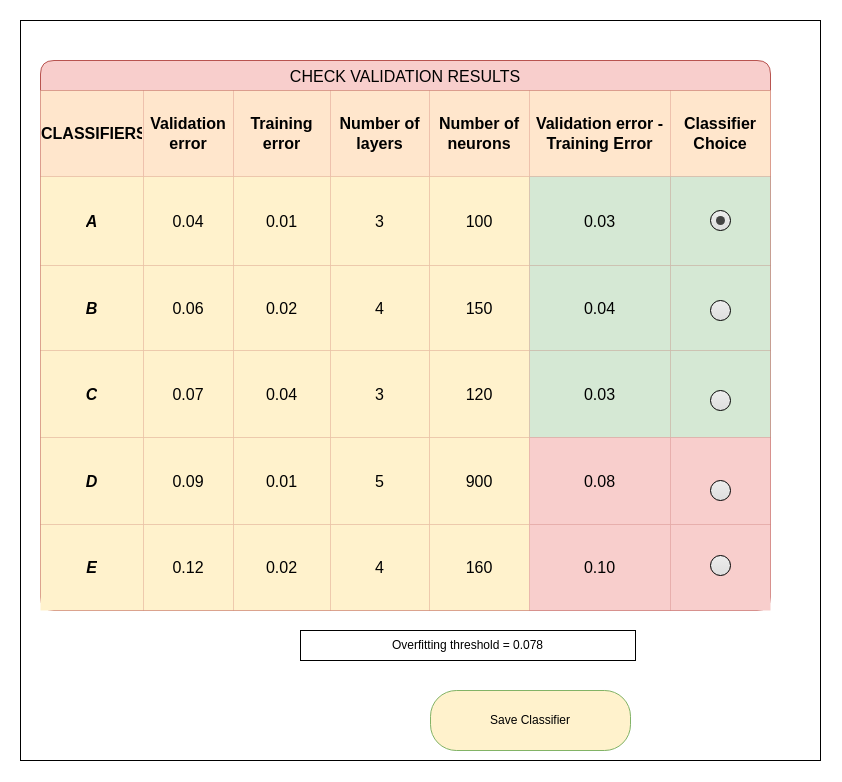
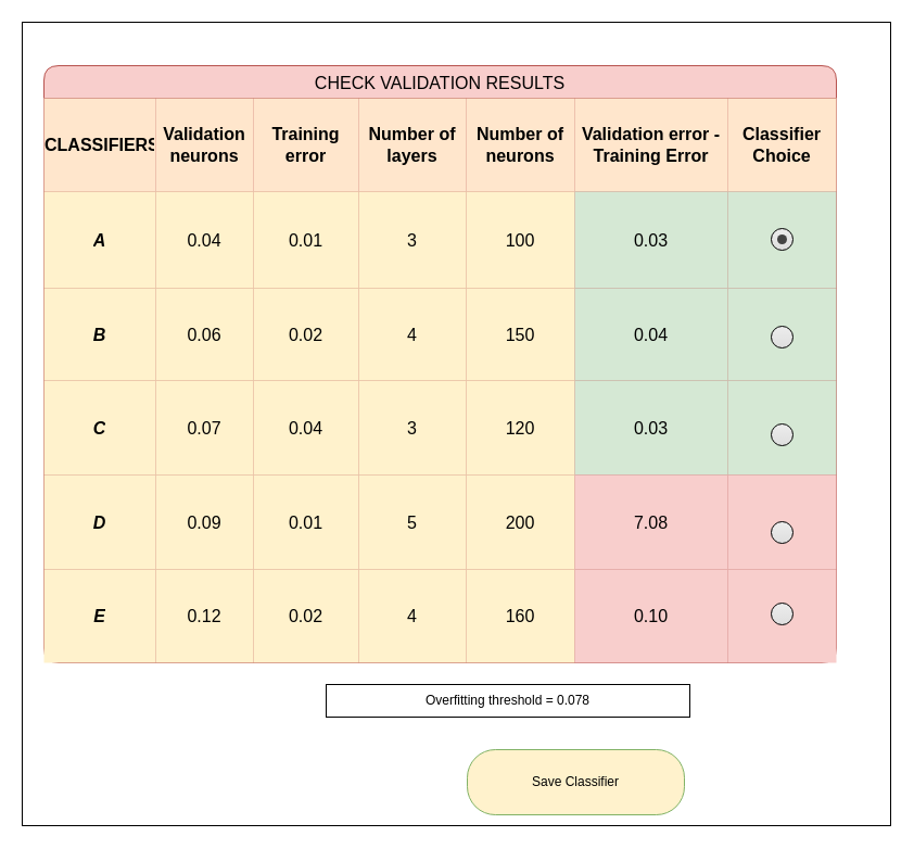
- <mxCell id="6" value="Validation error" style="shape=partialRectangle;html=1;whiteSpace=wrap;connectable=0;strokeColor=#d79b00;overflow=hidden;fillColor=#ffe6cc;top=0;left=0;bottom=0;right=0;pointerEvents=1;fontSize=16;fontStyle=1;" parent="4" vertex="1"><mxGeometry x="103" width="90" height="86" as="geometry"><mxRectangle width="90" height="86" as="alternateBounds" /></mxGeometry></mxCell>
+ <mxCell id="6" value="Validation neurons" style="shape=partialRectangle;html=1;whiteSpace=wrap;connectable=0;strokeColor=#d79b00;overflow=hidden;fillColor=#ffe6cc;top=0;left=0;bottom=0;right=0;pointerEvents=1;fontSize=16;fontStyle=1;" parent="4" vertex="1"><mxGeometry x="103" width="90" height="86" as="geometry"><mxRectangle width="90" height="86" as="alternateBounds" /></mxGeometry></mxCell>
- <mxCell id="41" value="900" style="shape=partialRectangle;html=1;whiteSpace=wrap;connectable=0;strokeColor=#d6b656;overflow=hidden;fillColor=#fff2cc;top=0;left=0;bottom=0;right=0;pointerEvents=1;fontSize=16;" parent="36" vertex="1"><mxGeometry x="389" width="100" height="87" as="geometry"><mxRectangle width="100" height="87" as="alternateBounds" /></mxGeometry></mxCell>
+ <mxCell id="41" value="200" style="shape=partialRectangle;html=1;whiteSpace=wrap;connectable=0;strokeColor=#d6b656;overflow=hidden;fillColor=#fff2cc;top=0;left=0;bottom=0;right=0;pointerEvents=1;fontSize=16;" parent="36" vertex="1"><mxGeometry x="389" width="100" height="87" as="geometry"><mxRectangle width="100" height="87" as="alternateBounds" /></mxGeometry></mxCell>
- <mxCell id="42" value="0.08" style="shape=partialRectangle;html=1;whiteSpace=wrap;connectable=0;strokeColor=#b85450;overflow=hidden;fillColor=#f8cecc;top=0;left=0;bottom=0;right=0;pointerEvents=1;fontSize=16;" parent="36" vertex="1"><mxGeometry x="489" width="141" height="87" as="geometry"><mxRectangle width="141" height="87" as="alternateBounds" /></mxGeometry></mxCell>
+ <mxCell id="42" value="7.08" style="shape=partialRectangle;html=1;whiteSpace=wrap;connectable=0;strokeColor=#b85450;overflow=hidden;fillColor=#f8cecc;top=0;left=0;bottom=0;right=0;pointerEvents=1;fontSize=16;" parent="36" vertex="1"><mxGeometry x="489" width="141" height="87" as="geometry"><mxRectangle width="141" height="87" as="alternateBounds" /></mxGeometry></mxCell>
